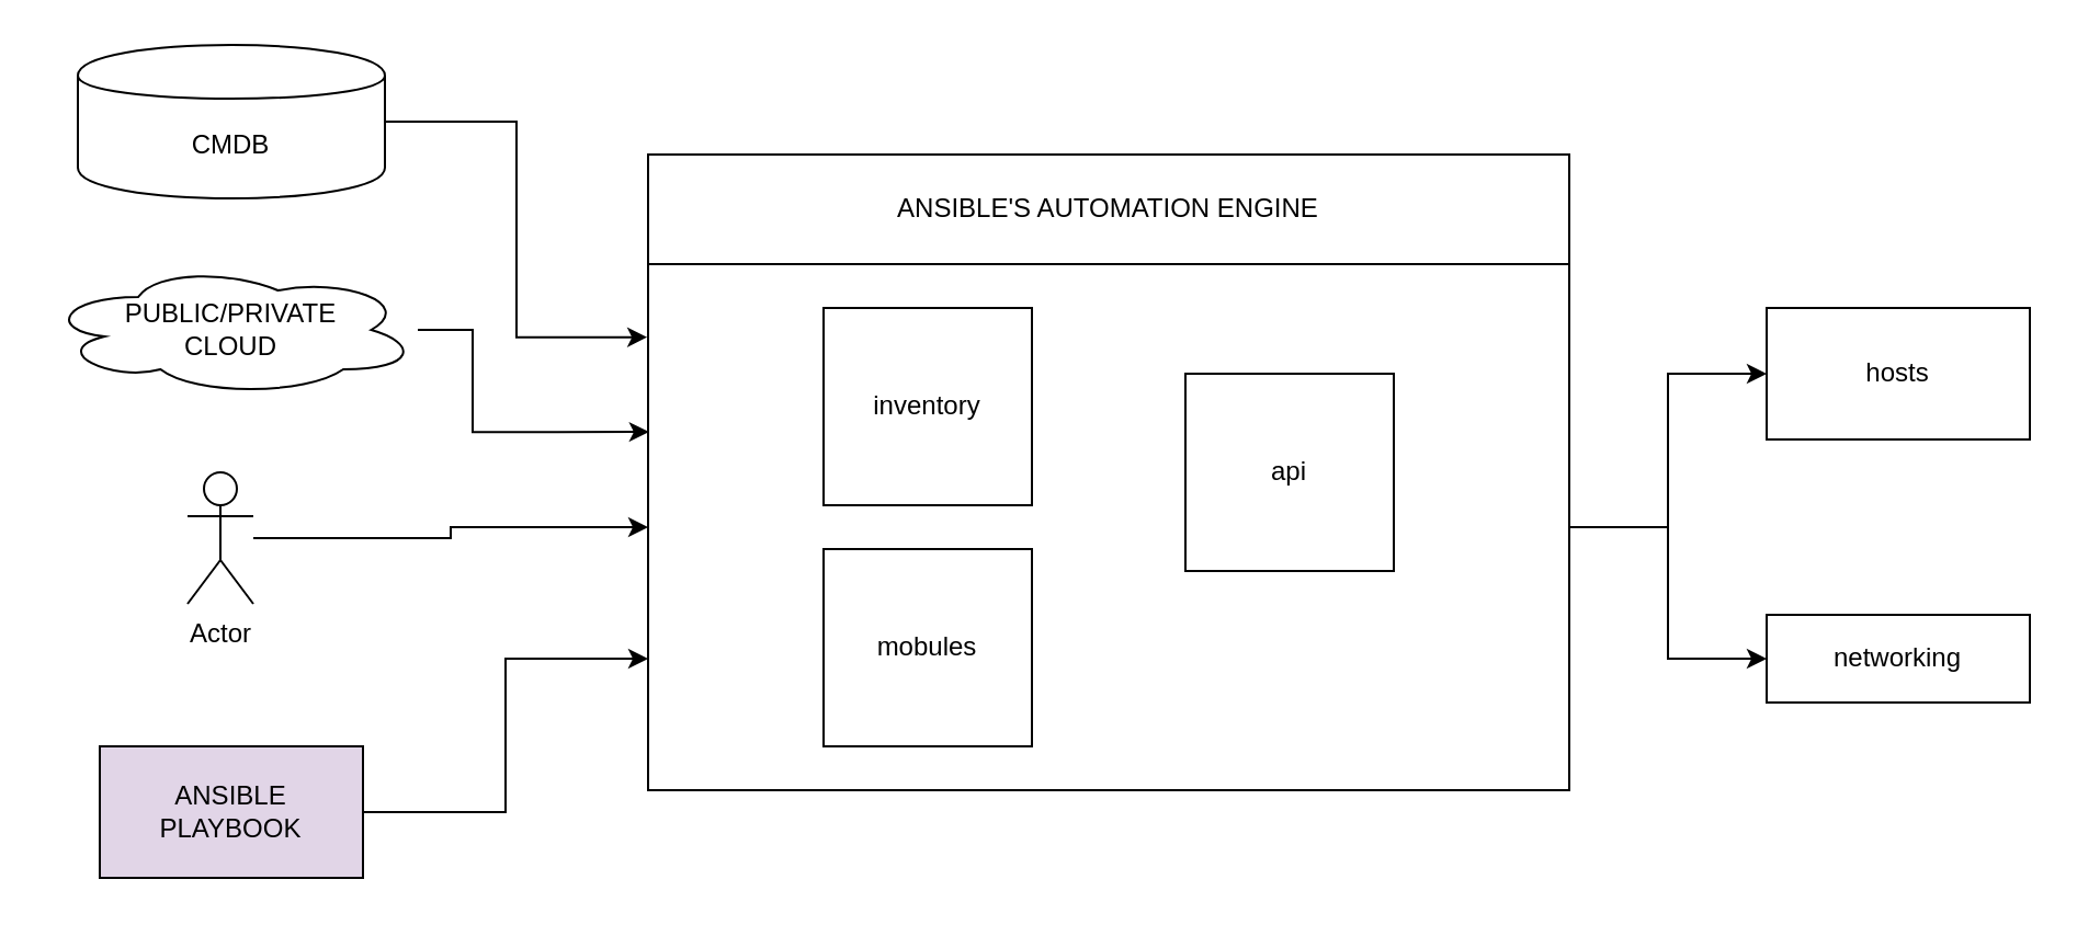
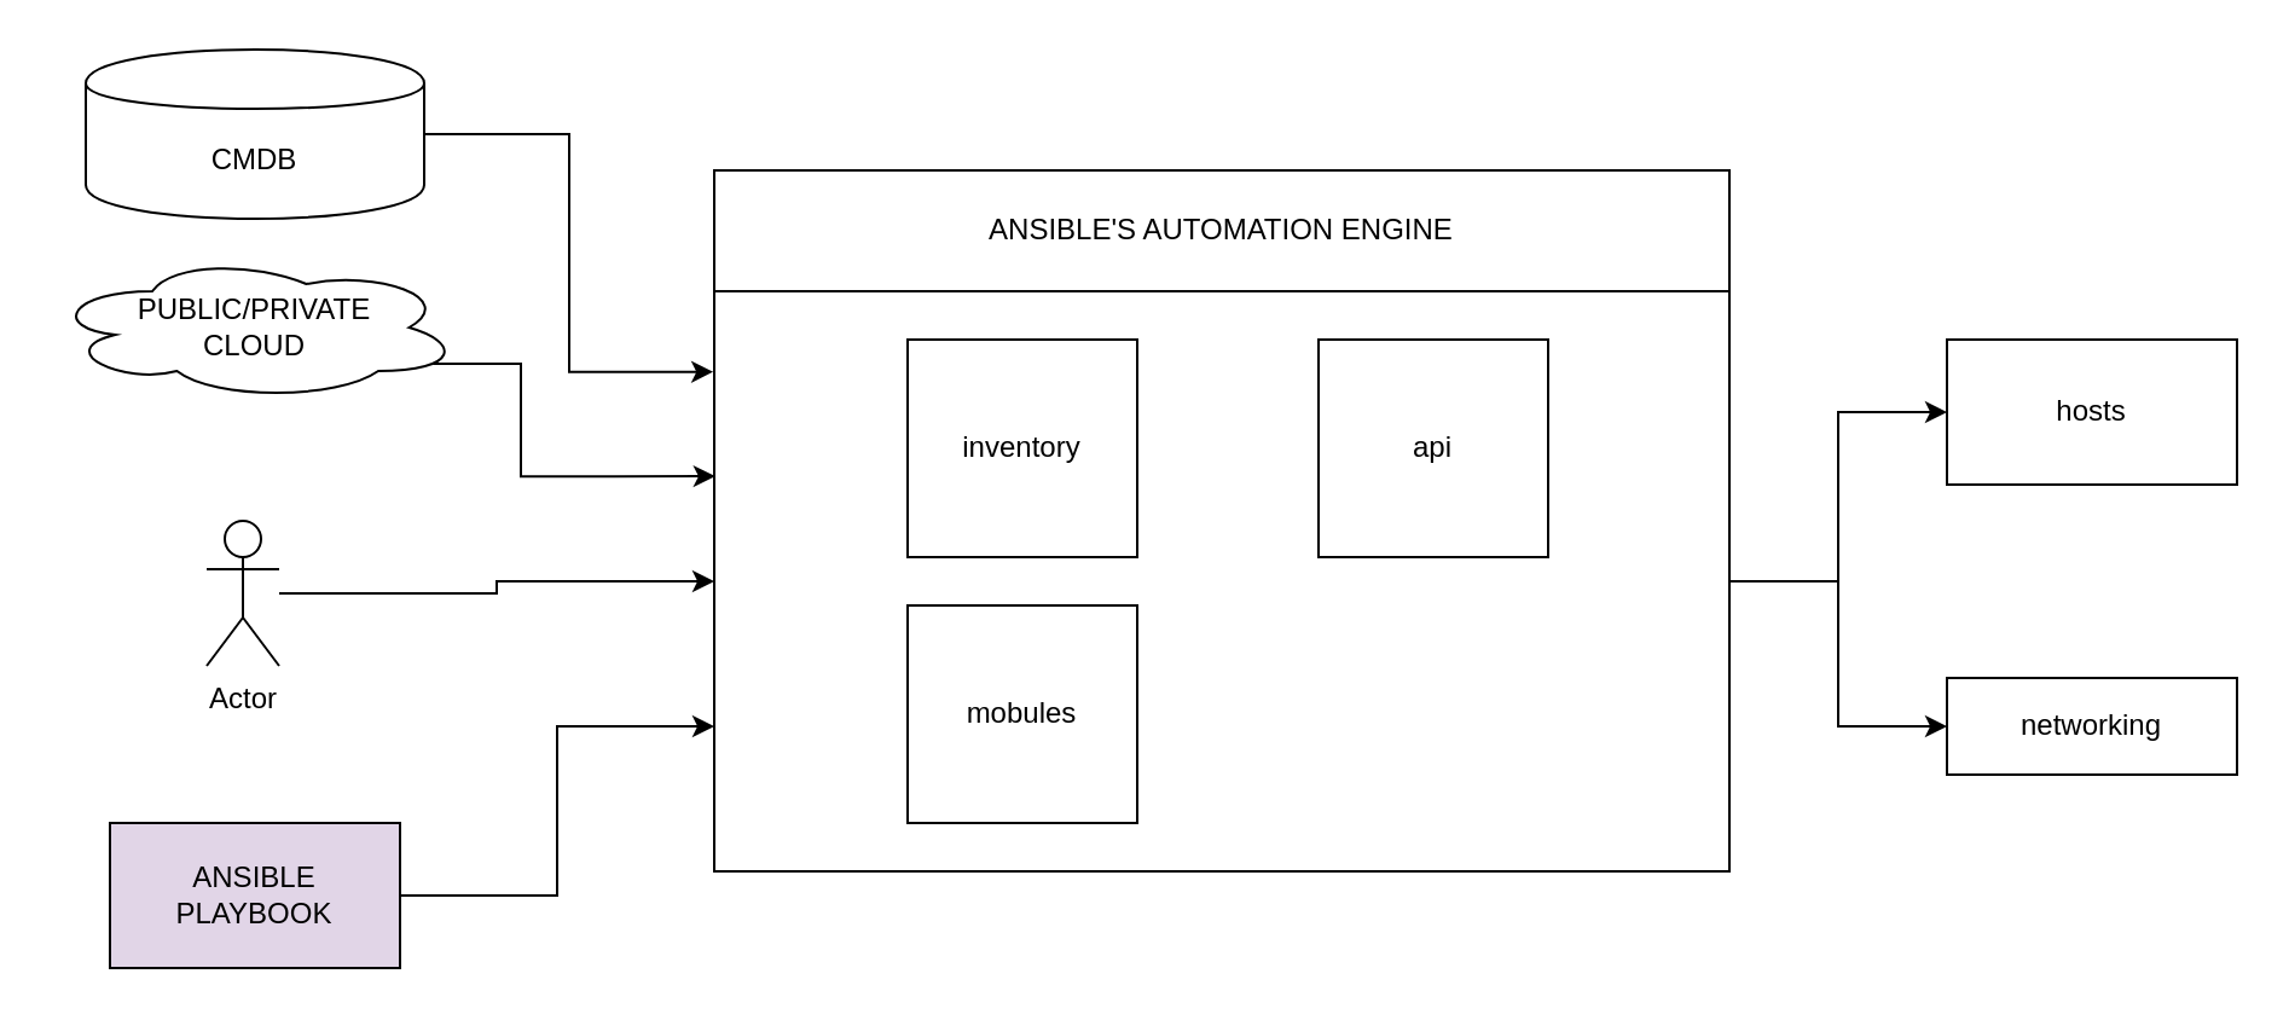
- <mxCell id="5" value="PUBLIC/PRIVATE &lt;br&gt;CLOUD" style="ellipse;shape=cloud;whiteSpace=wrap;html=1;" vertex="1" parent="1"><mxGeometry x="20" y="120" width="170" height="60" as="geometry" /></mxCell>
+ <mxCell id="5" value="PUBLIC/PRIVATE &lt;br&gt;CLOUD" style="ellipse;shape=cloud;whiteSpace=wrap;html=1;" vertex="1" parent="1"><mxGeometry x="20" y="105" width="170" height="60" as="geometry" /></mxCell>
- <mxCell id="15" value="api" style="rounded=0;whiteSpace=wrap;html=1;" vertex="1" parent="1"><mxGeometry x="540" y="170" width="95" height="90" as="geometry" /></mxCell>
+ <mxCell id="15" value="api" style="rounded=0;whiteSpace=wrap;html=1;" vertex="1" parent="1"><mxGeometry x="545" y="140" width="95" height="90" as="geometry" /></mxCell>
